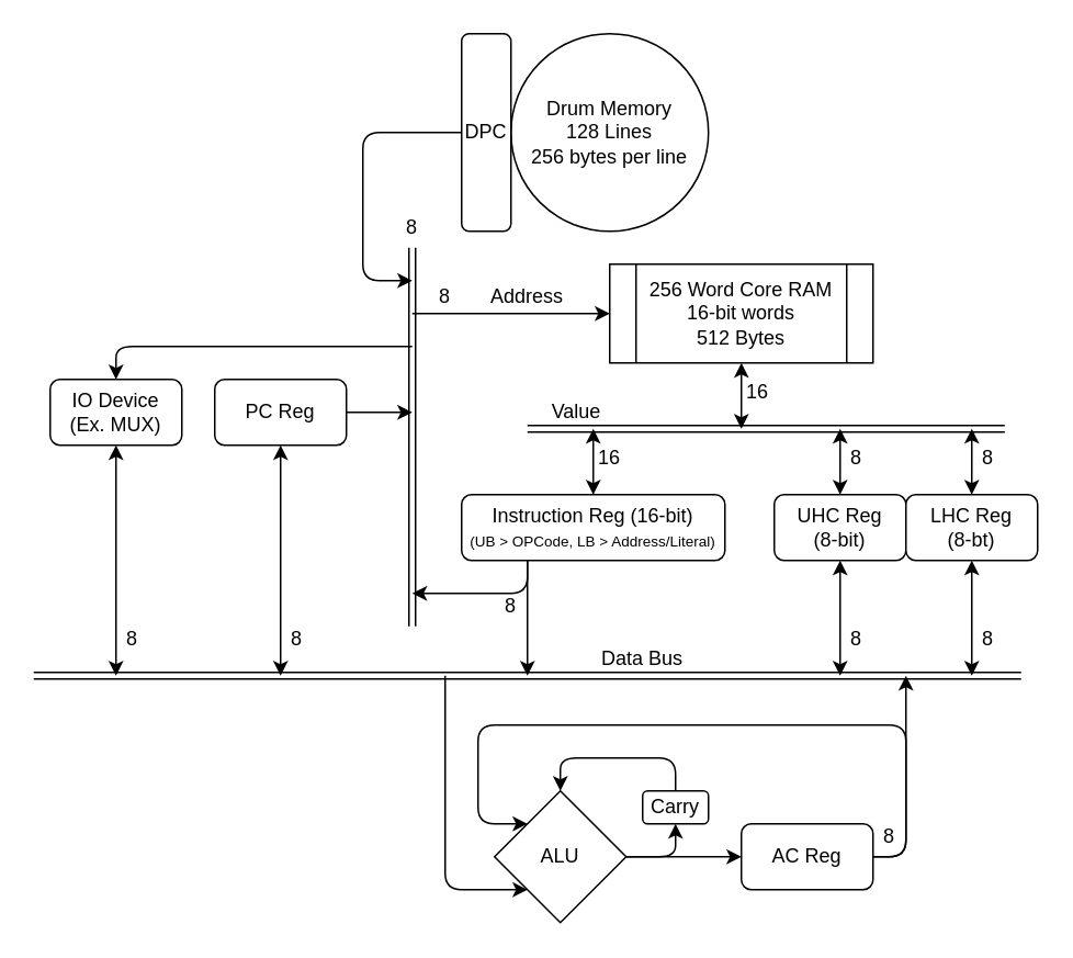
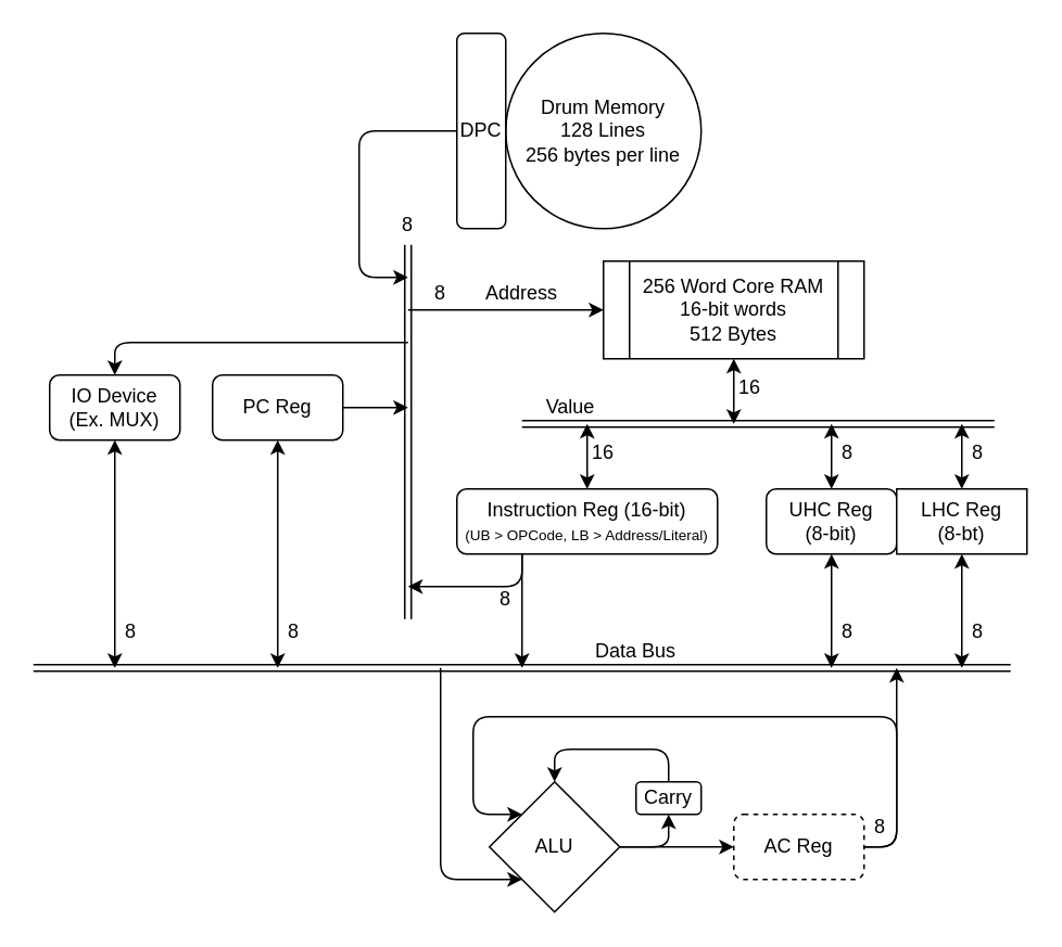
- <mxCell id="17" value="LHC Reg&lt;div&gt;(8-bt)&lt;/div&gt;" style="rounded=1;whiteSpace=wrap;html=1;" parent="1" vertex="1"><mxGeometry x="550" y="300" width="80" height="40" as="geometry" /></mxCell>
+ <mxCell id="17" value="LHC Reg&lt;div&gt;(8-bt)&lt;/div&gt;" style="whiteSpace=wrap;html=1;rounded=0;" parent="1" vertex="1"><mxGeometry x="550" y="300" width="80" height="40" as="geometry" /></mxCell>
- <mxCell id="7" value="AC Reg" style="rounded=1;whiteSpace=wrap;html=1;" parent="1" vertex="1"><mxGeometry x="450" y="500" width="80" height="40" as="geometry" /></mxCell>
+ <mxCell id="7" value="AC Reg" style="rounded=1;whiteSpace=wrap;html=1;dashed=1;" parent="1" vertex="1"><mxGeometry x="450" y="500" width="80" height="40" as="geometry" /></mxCell>
